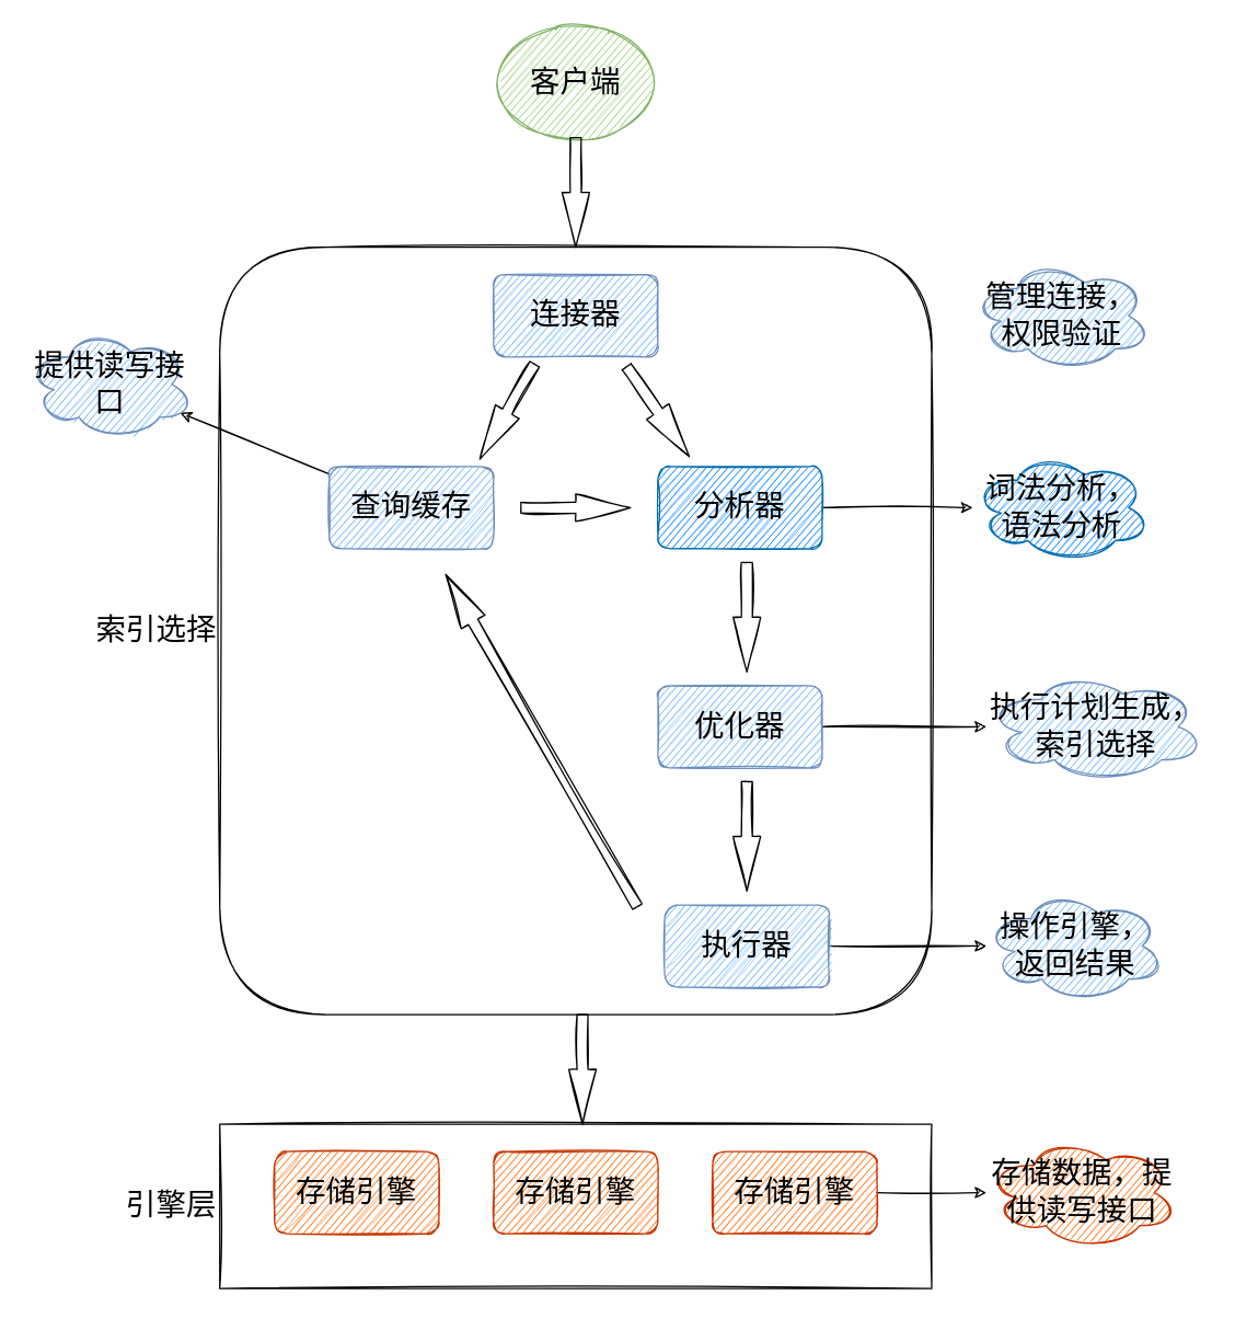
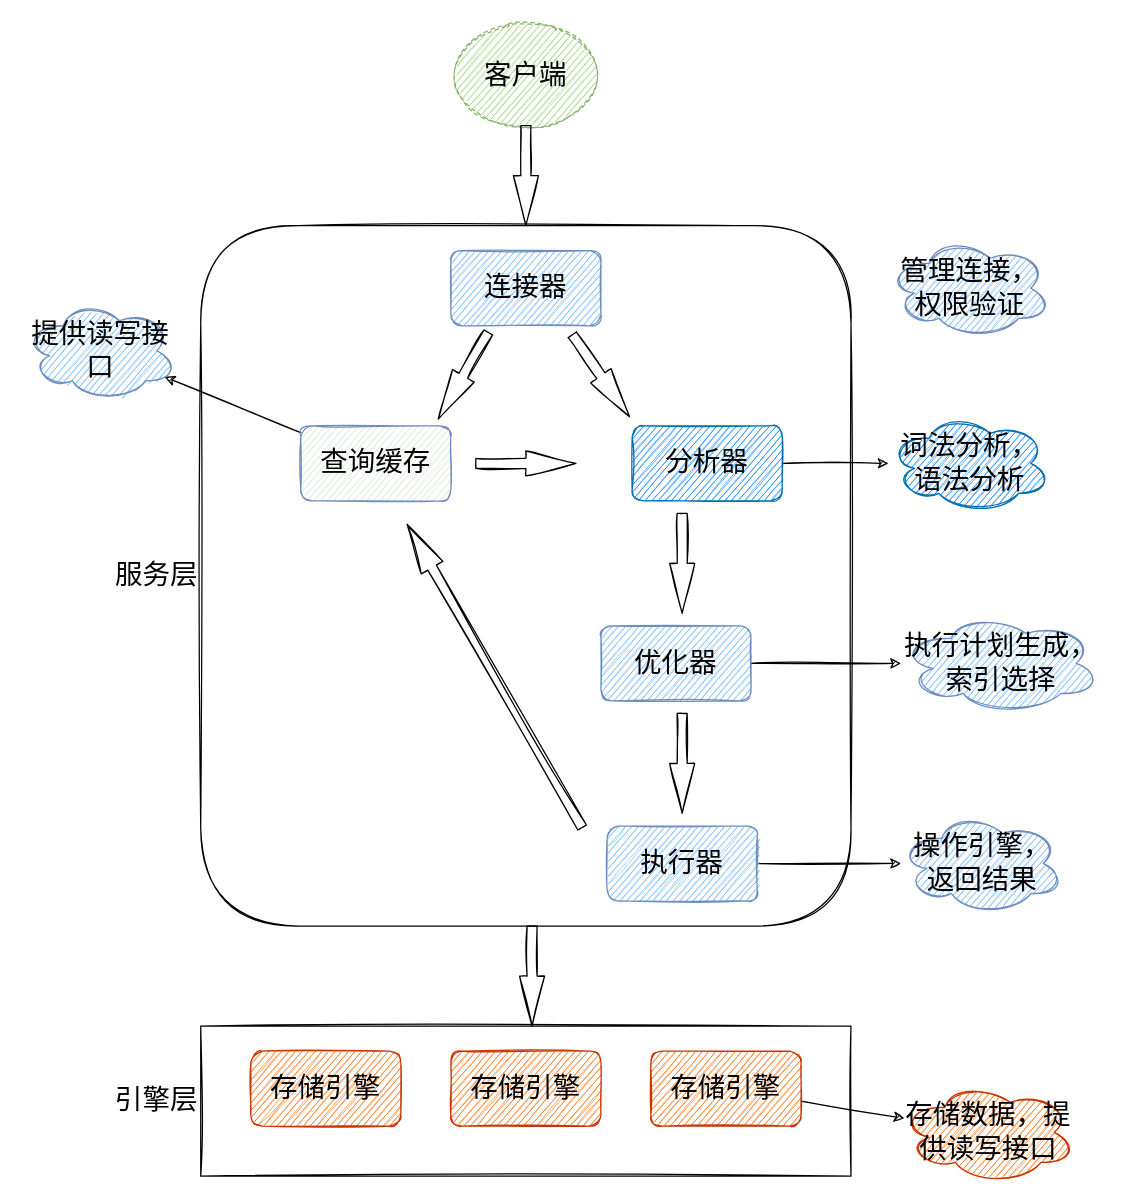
- <mxCell id="3" value="客户端" style="ellipse;whiteSpace=wrap;html=1;sketch=1;fontFamily=Long Cang;fontSize=22;fillColor=#97D077;strokeColor=#82b366;fontSource=https%3A%2F%2Ffonts.googleapis.com%2Fcss%3Ffamily%3DLong%2BCang;" parent="1" vertex="1"><mxGeometry x="360" y="20" width="120" height="80" as="geometry" /></mxCell>
+ <mxCell id="3" value="客户端" style="ellipse;whiteSpace=wrap;html=1;sketch=1;fontFamily=Long Cang;fontSize=22;fillColor=#97D077;strokeColor=#82b366;fontSource=https%3A%2F%2Ffonts.googleapis.com%2Fcss%3Ffamily%3DLong%2BCang;dashed=1;" parent="1" vertex="1"><mxGeometry x="360" y="20" width="120" height="80" as="geometry" /></mxCell>
- <mxCell id="6" value="查询缓存" style="rounded=1;whiteSpace=wrap;html=1;sketch=1;fontFamily=Long Cang;fontSize=22;fillColor=#66B2FF;strokeColor=#6c8ebf;fontSource=https%3A%2F%2Ffonts.googleapis.com%2Fcss%3Ffamily%3DLong%2BCang;" parent="1" vertex="1"><mxGeometry x="240" y="340" width="120" height="60" as="geometry" /></mxCell>
+ <mxCell id="6" value="查询缓存" style="rounded=1;whiteSpace=wrap;html=1;sketch=1;fontFamily=Long Cang;fontSize=22;fillColor=#d5e8d4;strokeColor=#6c8ebf;fontSource=https%3A%2F%2Ffonts.googleapis.com%2Fcss%3Ffamily%3DLong%2BCang;" parent="1" vertex="1"><mxGeometry x="240" y="340" width="120" height="60" as="geometry" /></mxCell>
- <mxCell id="8" value="分析器" style="rounded=1;whiteSpace=wrap;html=1;sketch=1;fontFamily=Long Cang;fontSize=22;fillColor=#007FFF;strokeColor=#006EAF;fontColor=#000000;fontSource=https%3A%2F%2Ffonts.googleapis.com%2Fcss%3Ffamily%3DLong%2BCang;" parent="1" vertex="1"><mxGeometry x="480" y="340" width="120" height="60" as="geometry" /></mxCell>
+ <mxCell id="8" value="分析器" style="rounded=1;whiteSpace=wrap;html=1;sketch=1;fontFamily=Long Cang;fontSize=22;fillColor=#007FFF;strokeColor=#006EAF;fontColor=#000000;fontSource=https%3A%2F%2Ffonts.googleapis.com%2Fcss%3Ffamily%3DLong%2BCang;" parent="1" vertex="1"><mxGeometry x="505" y="340" width="120" height="60" as="geometry" /></mxCell>
- <mxCell id="2" value="索引选择" style="rounded=1;whiteSpace=wrap;html=1;glass=0;sketch=1;fontFamily=Long Cang;fontSize=22;strokeWidth=1;shadow=0;fontSource=https%3A%2F%2Ffonts.googleapis.com%2Fcss%3Ffamily%3DLong%2BCang;labelPosition=left;verticalLabelPosition=middle;align=right;verticalAlign=middle;" parent="1" vertex="1"><mxGeometry x="160" y="180" width="520" height="560" as="geometry" /></mxCell>
+ <mxCell id="2" value="服务层" style="rounded=1;whiteSpace=wrap;html=1;glass=0;sketch=1;fontFamily=Long Cang;fontSize=22;strokeWidth=1;shadow=0;fontSource=https%3A%2F%2Ffonts.googleapis.com%2Fcss%3Ffamily%3DLong%2BCang;labelPosition=left;verticalLabelPosition=middle;align=right;verticalAlign=middle;" parent="1" vertex="1"><mxGeometry x="160" y="180" width="520" height="560" as="geometry" /></mxCell>
- <mxCell id="28" value="存储数据，提供读写接口" style="ellipse;shape=cloud;whiteSpace=wrap;html=1;fontSize=22;fontFamily=Long Cang;fillColor=#fa6800;strokeColor=#C73500;fontColor=#000000;rounded=1;sketch=1;fontSource=https%3A%2F%2Ffonts.googleapis.com%2Fcss%3Ffamily%3DLong%2BCang;" parent="1" vertex="1"><mxGeometry x="720" y="830" width="140" height="80" as="geometry" /></mxCell>
+ <mxCell id="28" value="存储数据，提供读写接口" style="ellipse;shape=cloud;whiteSpace=wrap;html=1;fontSize=22;fontFamily=Long Cang;fillColor=#fa6800;strokeColor=#C73500;fontColor=#000000;rounded=1;sketch=1;fontSource=https%3A%2F%2Ffonts.googleapis.com%2Fcss%3Ffamily%3DLong%2BCang;" parent="1" vertex="1"><mxGeometry x="720" y="865" width="140" height="80" as="geometry" /></mxCell>
